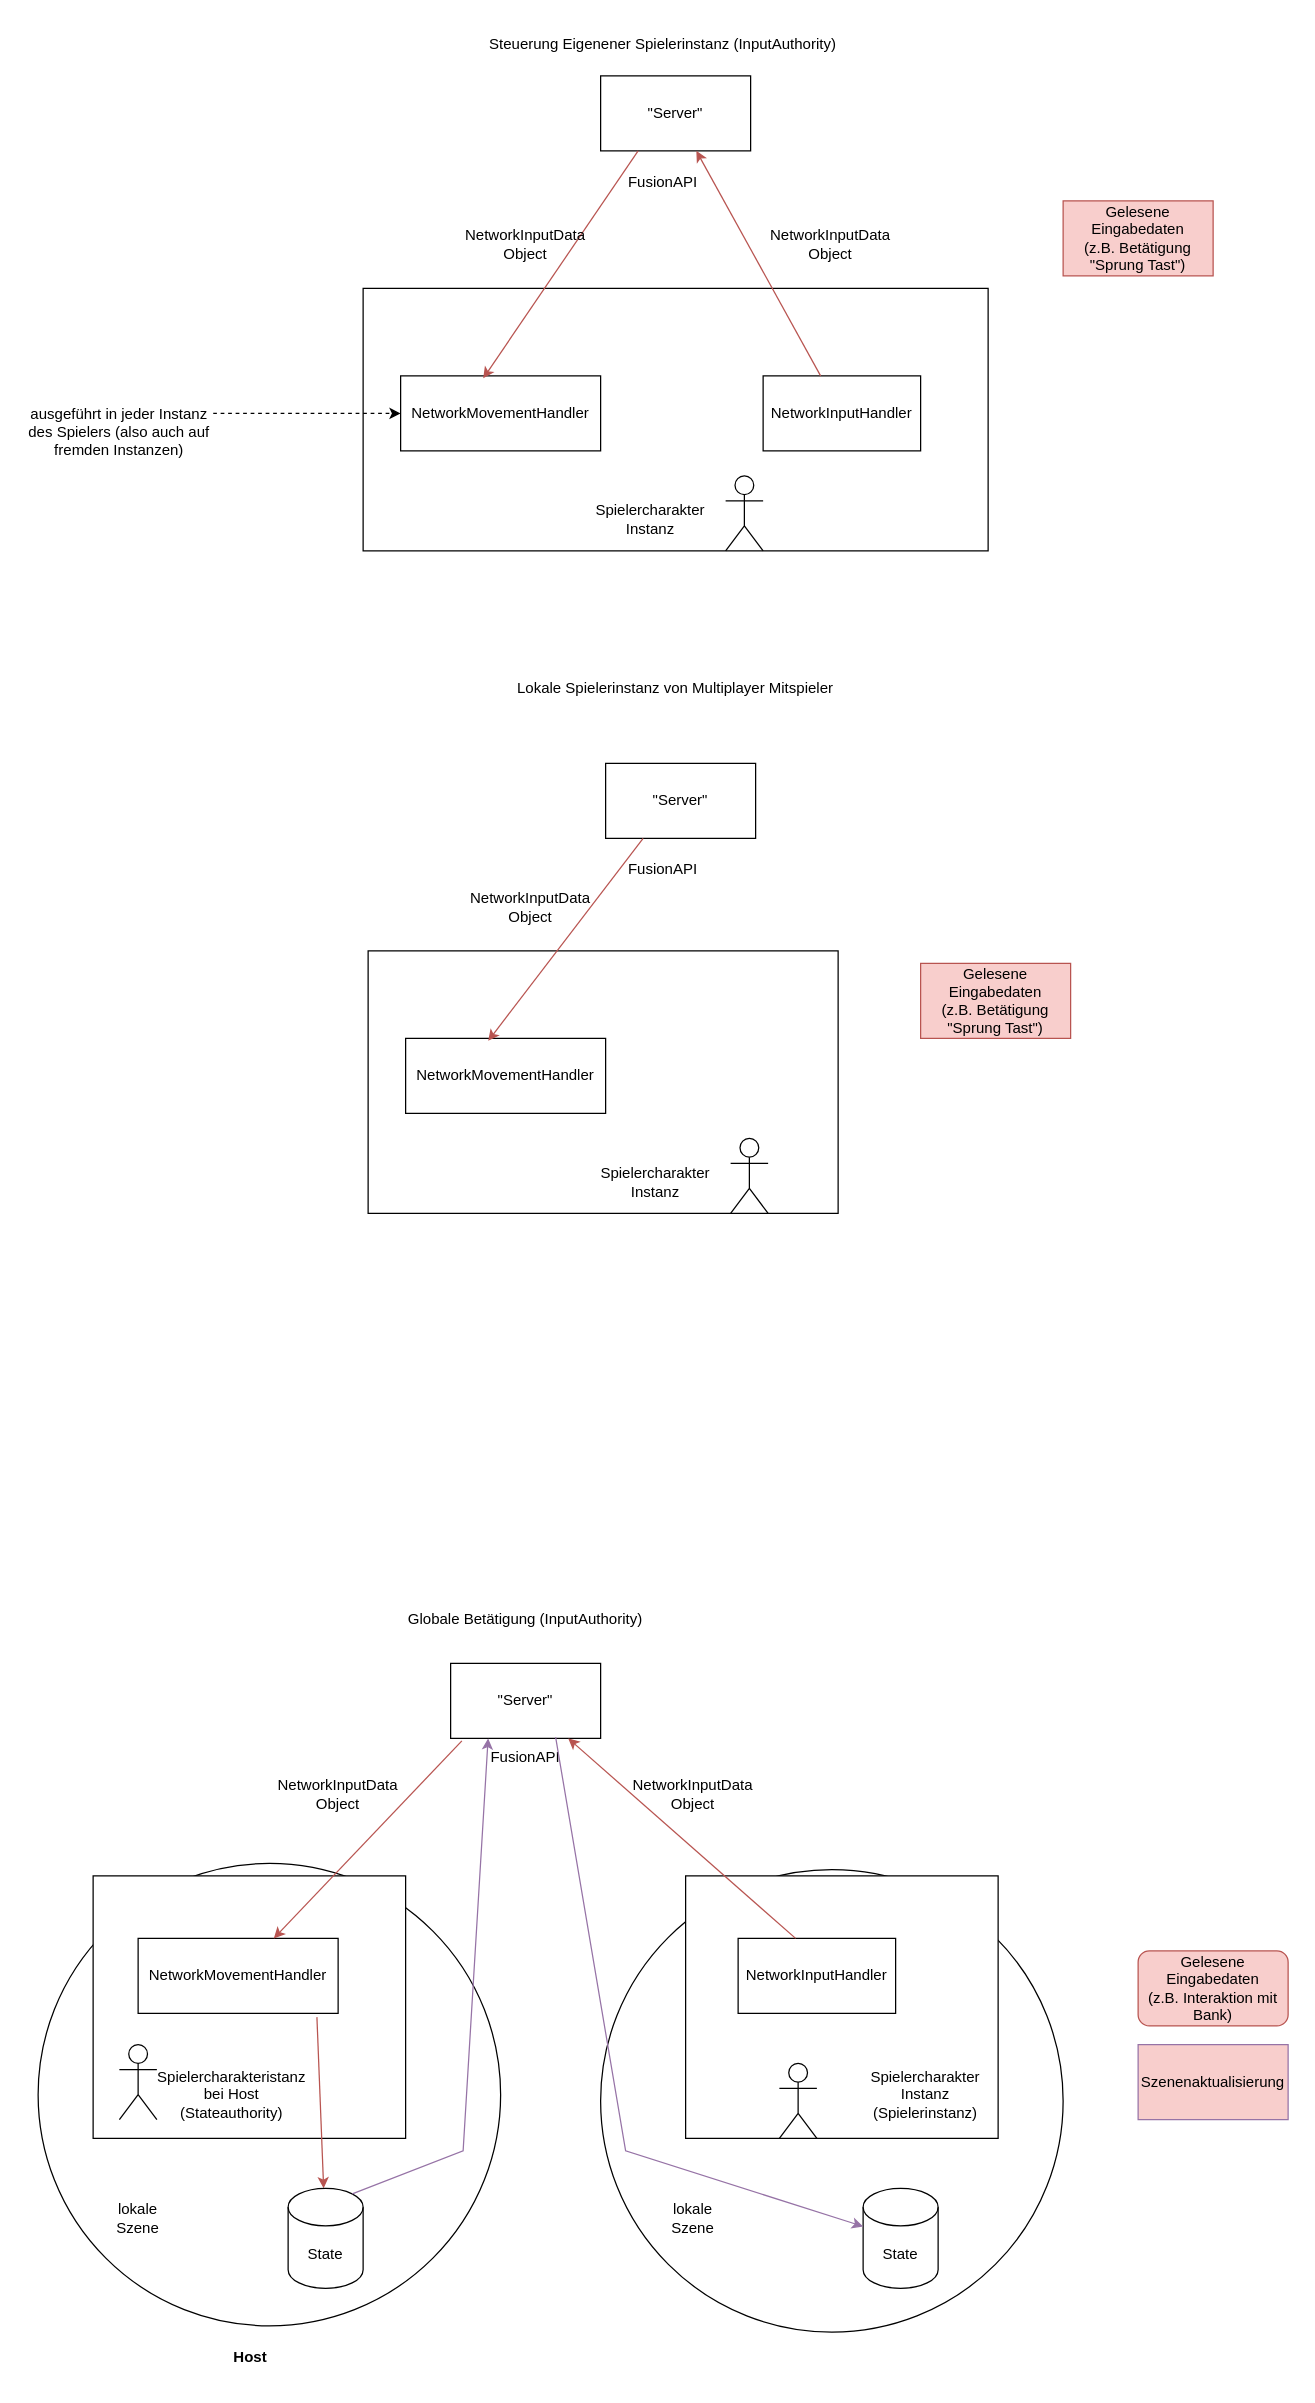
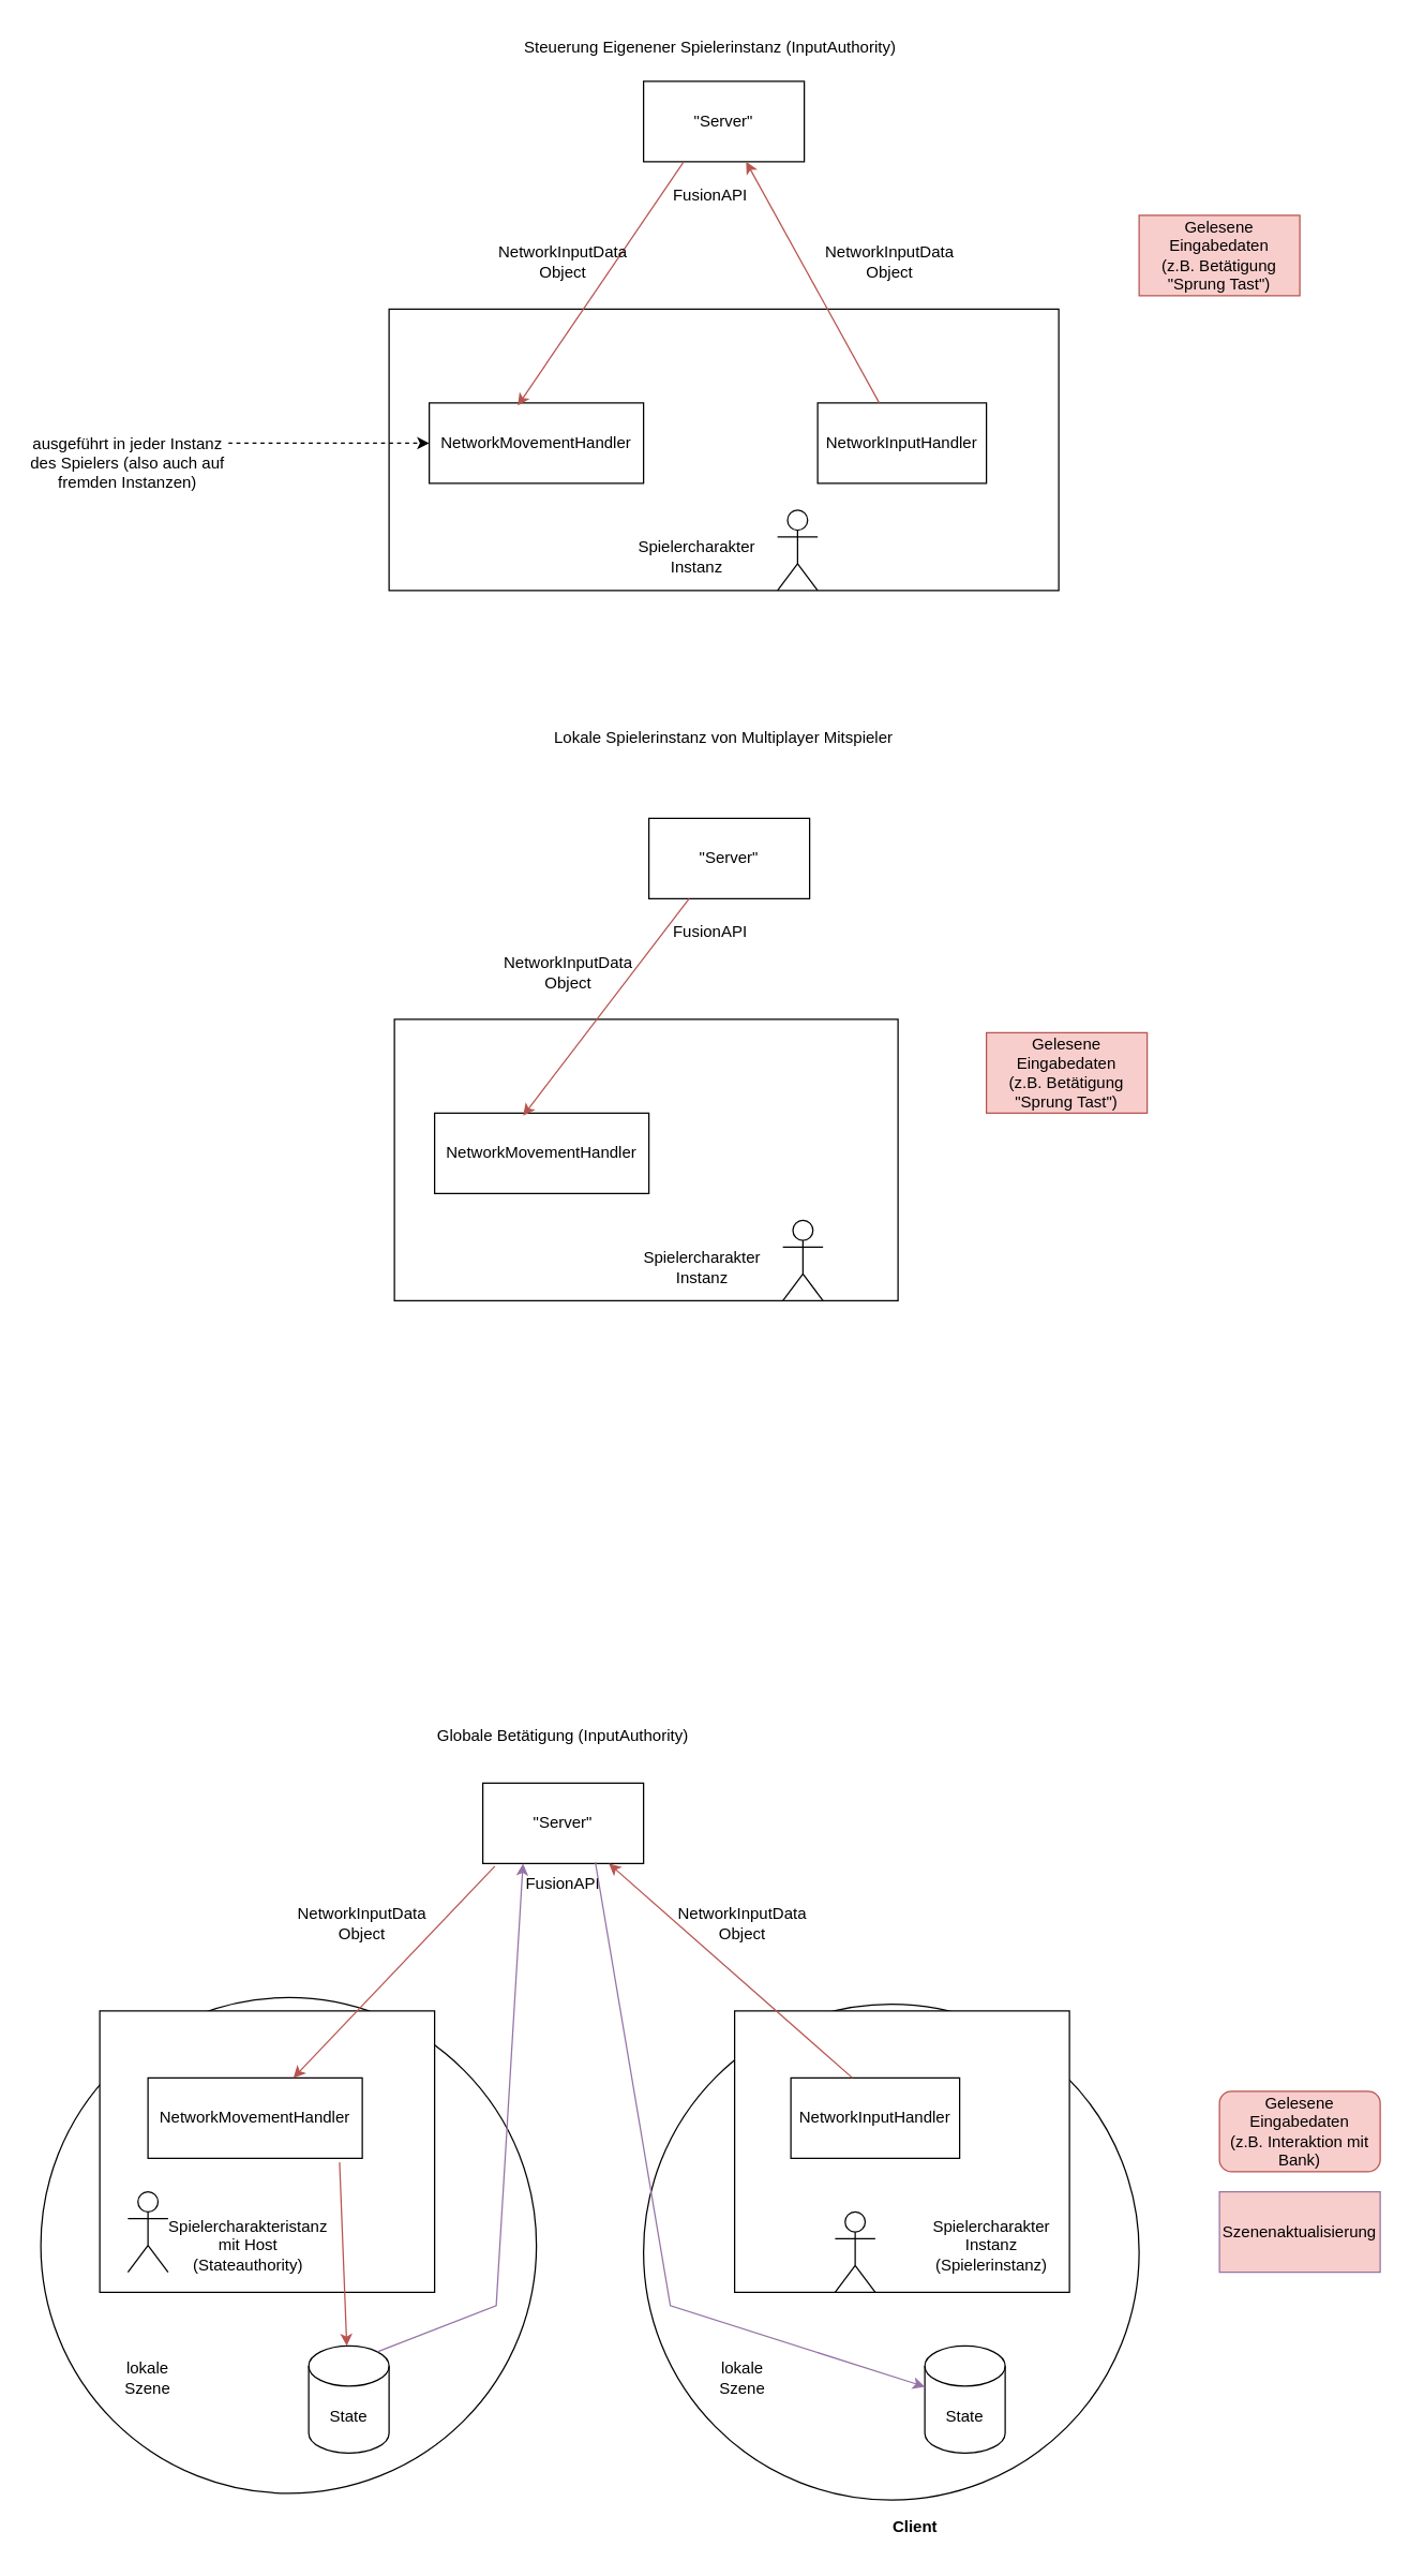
- <mxCell id="43" value="&lt;div&gt;Spielercharakteristanz&lt;/div&gt;&lt;div&gt;bei Host&lt;/div&gt;&lt;div&gt;(Stateauthority)&lt;br&gt;&lt;/div&gt;" style="text;html=1;strokeColor=none;fillColor=none;align=center;verticalAlign=middle;whiteSpace=wrap;rounded=0;" vertex="1" parent="1"><mxGeometry x="120" y="1660" width="130" height="30" as="geometry" /></mxCell>
+ <mxCell id="43" value="&lt;div&gt;Spielercharakteristanz&lt;/div&gt;&lt;div&gt;mit Host&lt;/div&gt;&lt;div&gt;(Stateauthority)&lt;br&gt;&lt;/div&gt;" style="text;html=1;strokeColor=none;fillColor=none;align=center;verticalAlign=middle;whiteSpace=wrap;rounded=0;" vertex="1" parent="1"><mxGeometry x="120" y="1660" width="130" height="30" as="geometry" /></mxCell>
- <mxCell id="53" value="&lt;b&gt;Host&lt;/b&gt;" style="text;html=1;strokeColor=none;fillColor=none;align=center;verticalAlign=middle;whiteSpace=wrap;rounded=0;" vertex="1" parent="1"><mxGeometry x="170" y="1870" width="60" height="30" as="geometry" /></mxCell>
+ <mxCell id="54" value="&lt;b&gt;Client&lt;/b&gt;" style="text;html=1;strokeColor=none;fillColor=none;align=center;verticalAlign=middle;whiteSpace=wrap;rounded=0;" vertex="1" parent="1"><mxGeometry x="653" y="1870" width="60" height="30" as="geometry" /></mxCell>
